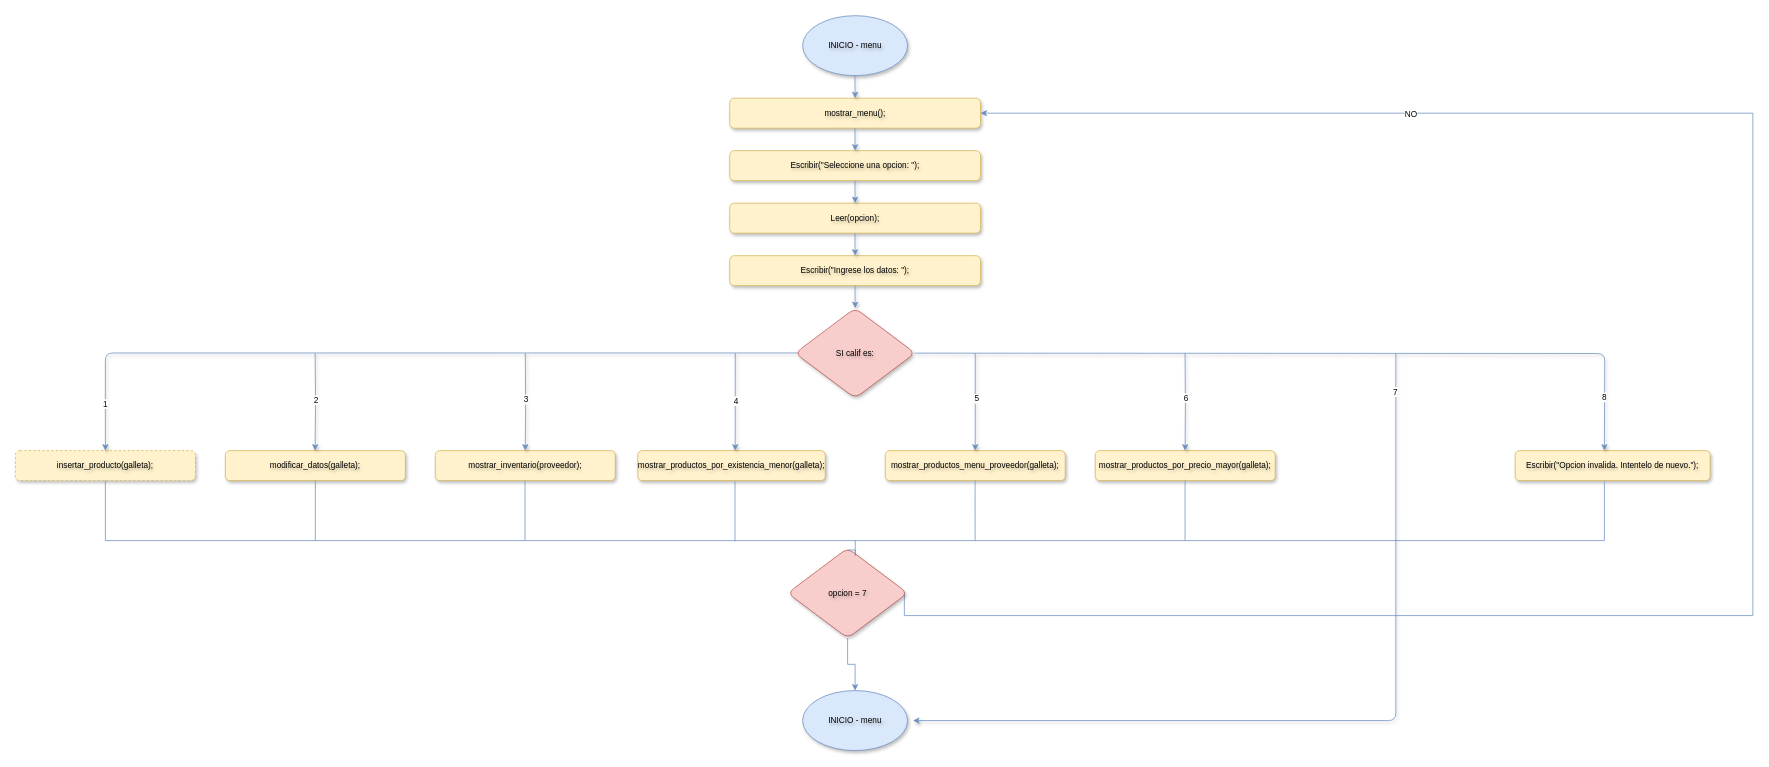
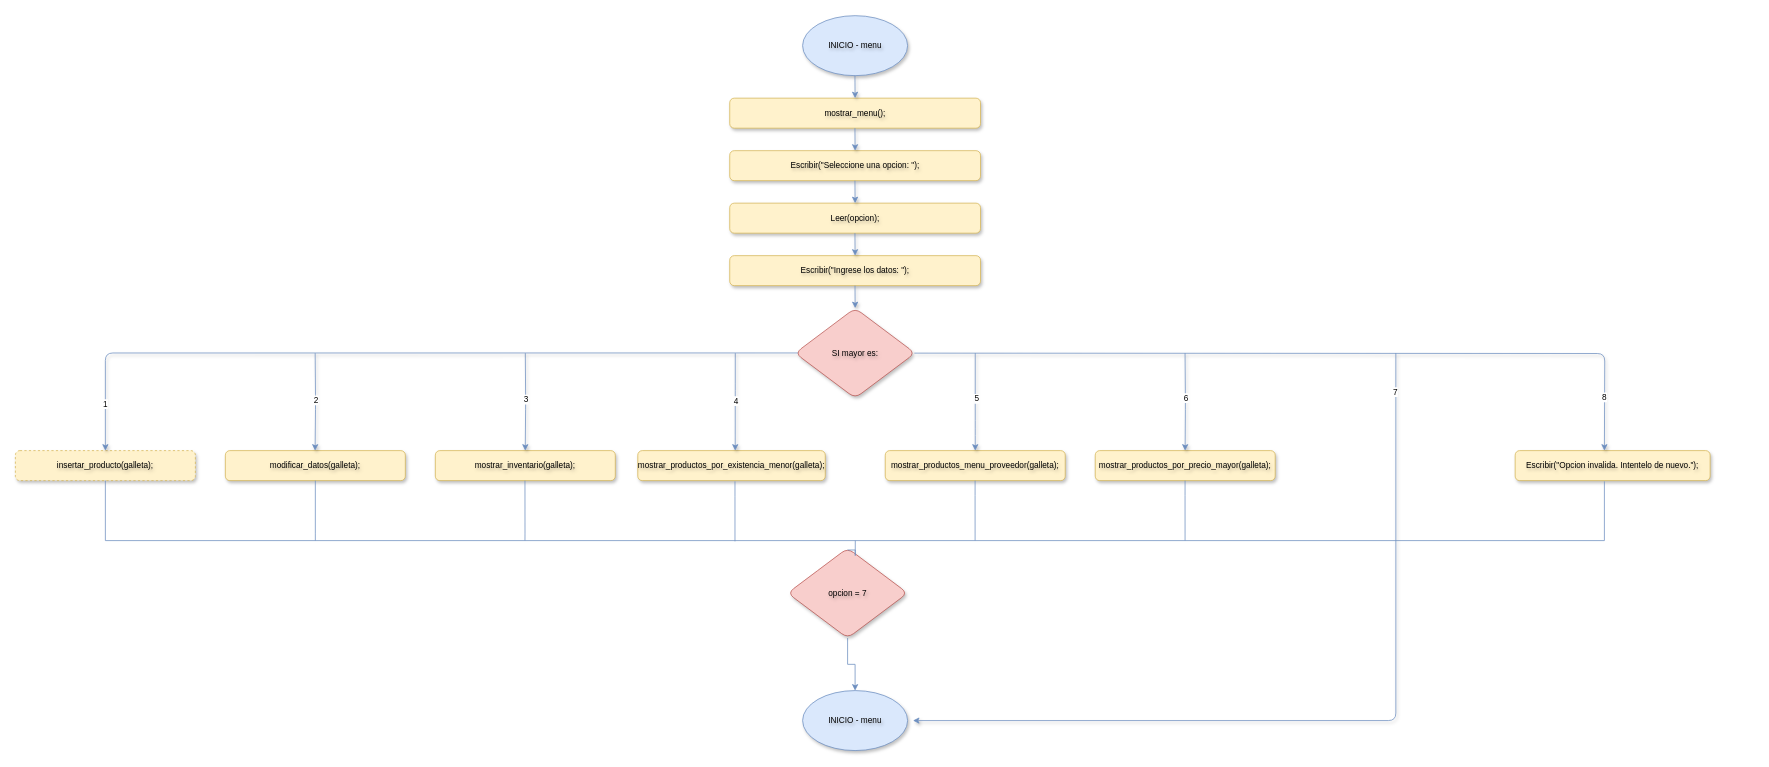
- <mxCell id="35" value="SI calif es:" style="rhombus;whiteSpace=wrap;rounded=1;fillColor=#f8cecc;strokeColor=#b85450;textShadow=1;strokeWidth=1;shadow=1;html=1;horizontal=1;fontSize=11;fontStyle=0;spacing=2;" parent="1" vertex="1"><mxGeometry x="1059.8" y="410" width="160" height="120" as="geometry" /></mxCell>
+ <mxCell id="35" value="SI mayor es:" style="rhombus;whiteSpace=wrap;rounded=1;fillColor=#f8cecc;strokeColor=#b85450;textShadow=1;strokeWidth=1;shadow=1;html=1;horizontal=1;fontSize=11;fontStyle=0;spacing=2;" parent="1" vertex="1"><mxGeometry x="1059.8" y="410" width="160" height="120" as="geometry" /></mxCell>
- <mxCell id="15" value="mostrar_inventario(proveedor);" style="rounded=1;whiteSpace=wrap;fillColor=#fff2cc;strokeColor=#d6b656;textShadow=1;strokeWidth=1;shadow=1;html=1;horizontal=1;fontSize=11;fontStyle=0;spacing=2;" vertex="1" parent="1"><mxGeometry x="580" y="600" width="240" height="40" as="geometry" /></mxCell>
+ <mxCell id="15" value="mostrar_inventario(galleta);" style="rounded=1;whiteSpace=wrap;fillColor=#fff2cc;strokeColor=#d6b656;textShadow=1;strokeWidth=1;shadow=1;html=1;horizontal=1;fontSize=11;fontStyle=0;spacing=2;" vertex="1" parent="1"><mxGeometry x="580" y="600" width="240" height="40" as="geometry" /></mxCell>
- <mxCell id="36" style="edgeStyle=orthogonalEdgeStyle;rounded=0;orthogonalLoop=1;jettySize=auto;html=1;entryX=1;entryY=0.5;entryDx=0;entryDy=0;exitX=0.973;exitY=0.499;exitDx=0;exitDy=0;fillColor=#dae8fc;strokeColor=#6c8ebf;exitPerimeter=0;" edge="1" parent="1" source="39" target="3"><mxGeometry relative="1" as="geometry"><mxPoint x="1377" y="150" as="targetPoint" /><Array as="points"><mxPoint x="2337" y="820" /><mxPoint x="2337" y="150" /></Array></mxGeometry></mxCell>
- <mxCell id="37" value="NO" style="edgeLabel;html=1;align=center;verticalAlign=middle;resizable=0;points=[];" vertex="1" connectable="0" parent="36"><mxGeometry x="0.599" relative="1" as="geometry"><mxPoint as="offset" /></mxGeometry></mxCell>
